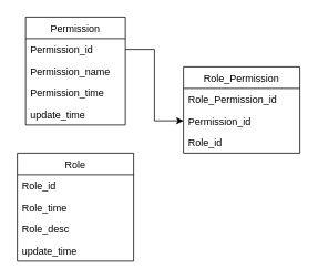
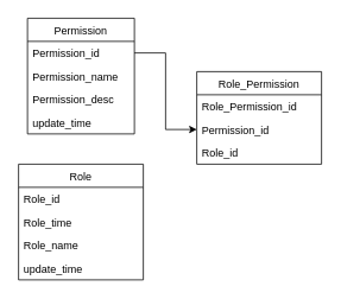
- <mxCell id="5" value="Permission_time" style="text;strokeColor=none;fillColor=none;align=left;verticalAlign=top;spacingLeft=4;spacingRight=4;overflow=hidden;rotatable=0;points=[[0,0.5],[1,0.5]];portConstraint=eastwest;" vertex="1" parent="2"><mxGeometry y="78" width="120" height="26" as="geometry" /></mxCell>
+ <mxCell id="5" value="Permission_desc" style="text;strokeColor=none;fillColor=none;align=left;verticalAlign=top;spacingLeft=4;spacingRight=4;overflow=hidden;rotatable=0;points=[[0,0.5],[1,0.5]];portConstraint=eastwest;" vertex="1" parent="2"><mxGeometry y="78" width="120" height="26" as="geometry" /></mxCell>
- <mxCell id="15" value="Role_desc" style="text;strokeColor=none;fillColor=none;align=left;verticalAlign=top;spacingLeft=4;spacingRight=4;overflow=hidden;rotatable=0;points=[[0,0.5],[1,0.5]];portConstraint=eastwest;" vertex="1" parent="12"><mxGeometry y="78" width="140" height="26" as="geometry" /></mxCell>
+ <mxCell id="15" value="Role_name" style="text;strokeColor=none;fillColor=none;align=left;verticalAlign=top;spacingLeft=4;spacingRight=4;overflow=hidden;rotatable=0;points=[[0,0.5],[1,0.5]];portConstraint=eastwest;" vertex="1" parent="12"><mxGeometry y="78" width="140" height="26" as="geometry" /></mxCell>
